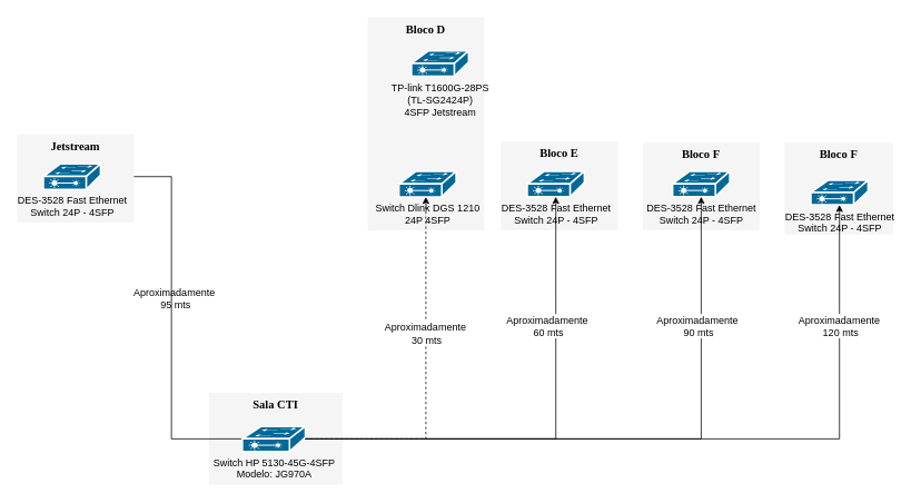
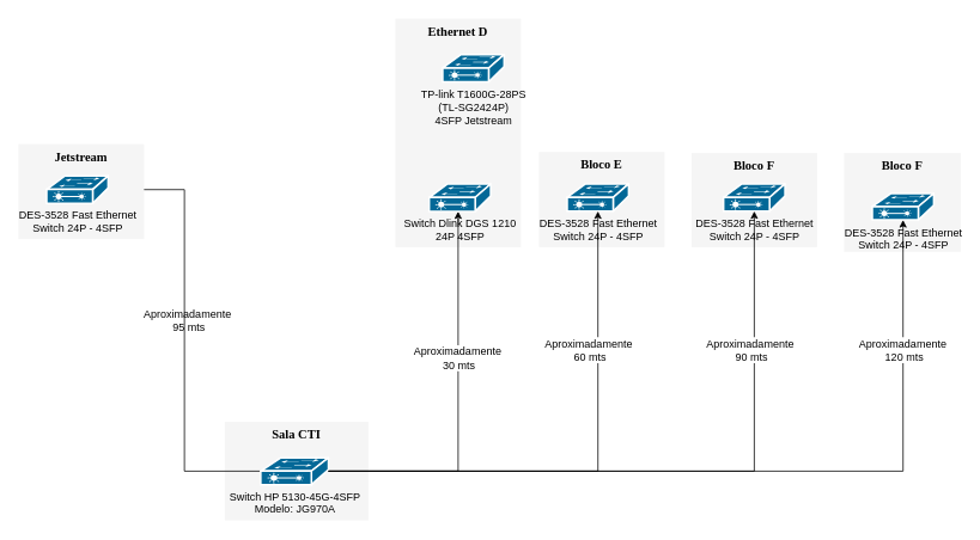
- <mxCell id="3" value="Bloco D" style="whiteSpace=wrap;html=1;rounded=0;shadow=0;comic=0;strokeWidth=1;fontFamily=Verdana;fontSize=14;fillColor=#f5f5f5;strokeColor=none;fontStyle=1;verticalAlign=top;" parent="1" vertex="1"><mxGeometry x="440" y="20" width="140" height="254.93" as="geometry" /></mxCell>
+ <mxCell id="3" value="Ethernet D" style="whiteSpace=wrap;html=1;rounded=0;shadow=0;comic=0;strokeWidth=1;fontFamily=Verdana;fontSize=14;fillColor=#f5f5f5;strokeColor=none;fontStyle=1;verticalAlign=top;" parent="1" vertex="1"><mxGeometry x="440" y="20" width="140" height="254.93" as="geometry" /></mxCell>
- <mxCell id="4" style="edgeStyle=orthogonalEdgeStyle;rounded=0;orthogonalLoop=1;jettySize=auto;html=1;dashed=1;" parent="1" source="8" target="9" edge="1"><mxGeometry relative="1" as="geometry"><Array as="points"><mxPoint x="510" y="525" /></Array></mxGeometry></mxCell>
+ <mxCell id="4" style="edgeStyle=orthogonalEdgeStyle;rounded=0;orthogonalLoop=1;jettySize=auto;html=1;" parent="1" source="8" target="9" edge="1"><mxGeometry relative="1" as="geometry"><Array as="points"><mxPoint x="510" y="525" /></Array></mxGeometry></mxCell>
